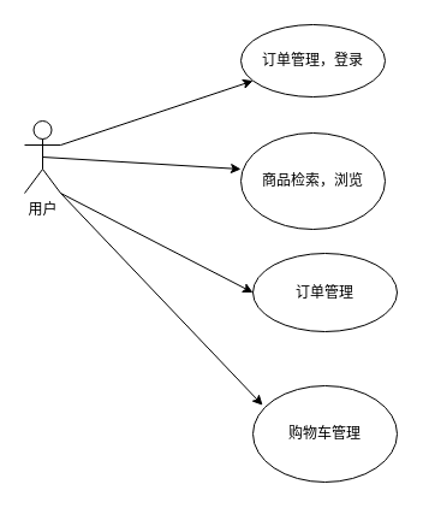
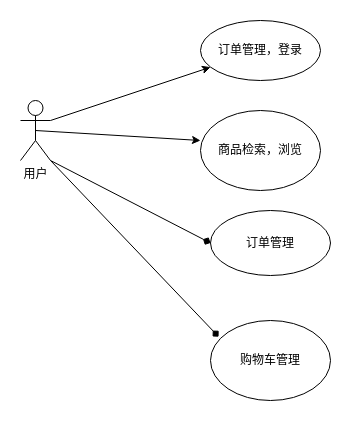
- <mxCell id="4" style="edgeStyle=none;rounded=0;orthogonalLoop=1;jettySize=auto;html=1;exitX=1;exitY=1;exitDx=0;exitDy=0;exitPerimeter=0;entryX=0;entryY=0.5;entryDx=0;entryDy=0;" edge="1" parent="1" source="6" target="9"><mxGeometry relative="1" as="geometry" /></mxCell>
+ <mxCell id="4" style="edgeStyle=none;rounded=0;orthogonalLoop=1;jettySize=auto;html=1;exitX=1;exitY=1;exitDx=0;exitDy=0;exitPerimeter=0;entryX=0;entryY=0.5;entryDx=0;entryDy=0;endArrow=diamond;" edge="1" parent="1" source="6" target="9"><mxGeometry relative="1" as="geometry" /></mxCell>
- <mxCell id="5" style="edgeStyle=none;rounded=0;orthogonalLoop=1;jettySize=auto;html=1;exitX=1;exitY=1;exitDx=0;exitDy=0;exitPerimeter=0;entryX=0.067;entryY=0.202;entryDx=0;entryDy=0;entryPerimeter=0;" edge="1" parent="1" source="6" target="10"><mxGeometry relative="1" as="geometry" /></mxCell>
+ <mxCell id="5" style="edgeStyle=none;rounded=0;orthogonalLoop=1;jettySize=auto;html=1;exitX=1;exitY=1;exitDx=0;exitDy=0;exitPerimeter=0;entryX=0.067;entryY=0.202;entryDx=0;entryDy=0;entryPerimeter=0;endArrow=diamond;" edge="1" parent="1" source="6" target="10"><mxGeometry relative="1" as="geometry" /></mxCell>
